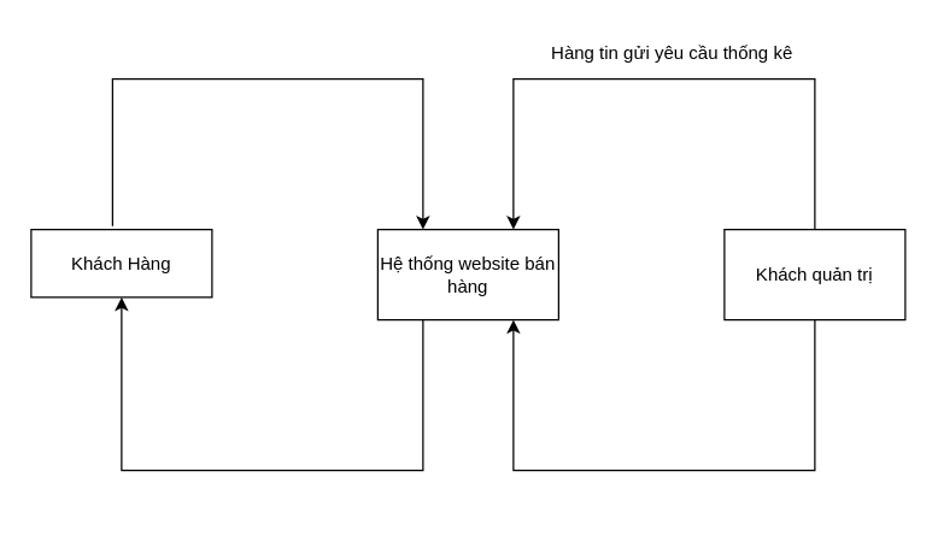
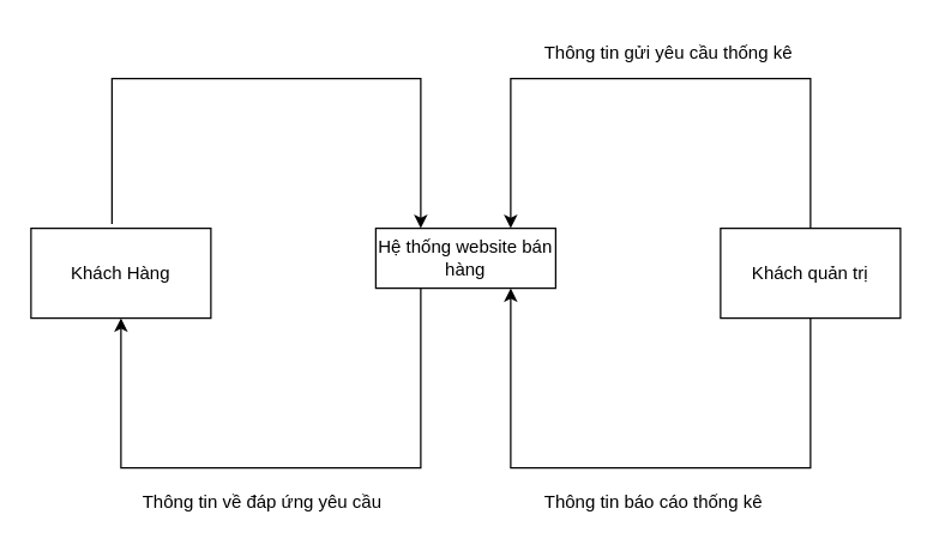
- <mxCell id="11" value="Hàng tin gửi yêu cầu thống kê" style="text;html=1;align=center;verticalAlign=middle;resizable=0;points=[];autosize=1;strokeColor=none;fillColor=none;" vertex="1" parent="1"><mxGeometry x="350" y="20" width="190" height="30" as="geometry" /></mxCell>
+ <mxCell id="11" value="Thông tin gửi yêu cầu thống kê" style="text;html=1;align=center;verticalAlign=middle;resizable=0;points=[];autosize=1;strokeColor=none;fillColor=none;" vertex="1" parent="1"><mxGeometry x="350" y="20" width="190" height="30" as="geometry" /></mxCell>
- <mxCell id="2" value="Khách Hàng" style="rounded=0;whiteSpace=wrap;html=1;" parent="1" vertex="1"><mxGeometry x="20" y="152" width="120" height="45" as="geometry" /></mxCell>
+ <mxCell id="2" value="Khách Hàng" style="rounded=0;whiteSpace=wrap;html=1;" parent="1" vertex="1"><mxGeometry x="20" y="152" width="120" height="60" as="geometry" /></mxCell>
- <mxCell id="3" value="Hệ thống website bán hàng" style="rounded=0;whiteSpace=wrap;html=1;" parent="1" vertex="1"><mxGeometry x="250" y="152" width="120" height="60" as="geometry" /></mxCell>
+ <mxCell id="3" value="Hệ thống website bán hàng" style="rounded=0;whiteSpace=wrap;html=1;" parent="1" vertex="1"><mxGeometry x="250" y="152" width="120" height="40" as="geometry" /></mxCell>
+ <mxCell id="9" value="Thông tin về đáp ứng yêu cầu" style="text;html=1;align=center;verticalAlign=middle;resizable=0;points=[];autosize=1;strokeColor=none;fillColor=none;" vertex="1" parent="1"><mxGeometry x="84" y="320" width="180" height="30" as="geometry" /></mxCell>
+ <mxCell id="10" value="Thông tin báo cáo thống kê" style="text;html=1;align=center;verticalAlign=middle;resizable=0;points=[];autosize=1;strokeColor=none;fillColor=none;" vertex="1" parent="1"><mxGeometry x="350" y="320" width="170" height="30" as="geometry" /></mxCell>
